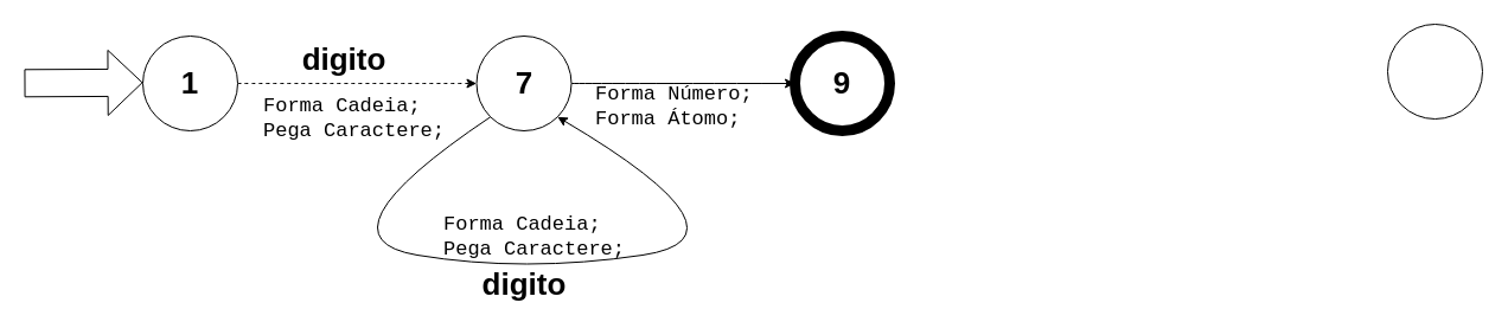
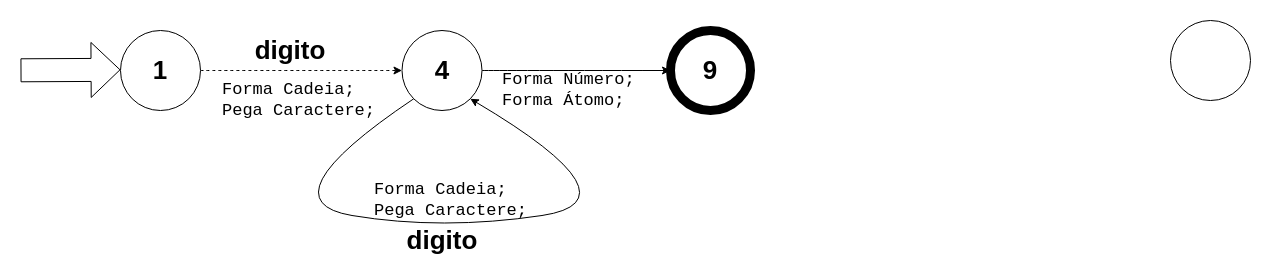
- <mxCell id="10" value="7" style="ellipse;whiteSpace=wrap;html=1;aspect=fixed;fontSize=26;fontStyle=1;strokeWidth=1;gradientColor=none;perimeterSpacing=0;" vertex="1" parent="1"><mxGeometry x="401.5" y="30" width="80" height="80" as="geometry" /></mxCell>
+ <mxCell id="10" value="4" style="ellipse;whiteSpace=wrap;html=1;aspect=fixed;fontSize=26;fontStyle=1;strokeWidth=1;gradientColor=none;perimeterSpacing=0;" vertex="1" parent="1"><mxGeometry x="401.5" y="30" width="80" height="80" as="geometry" /></mxCell>
